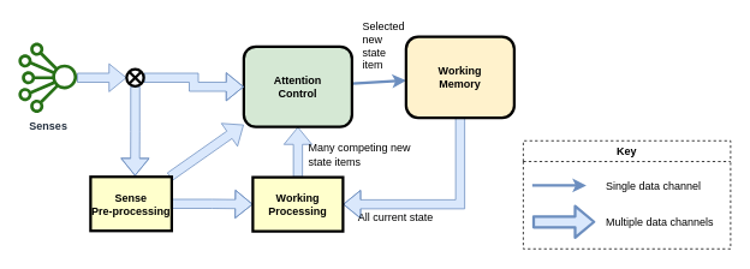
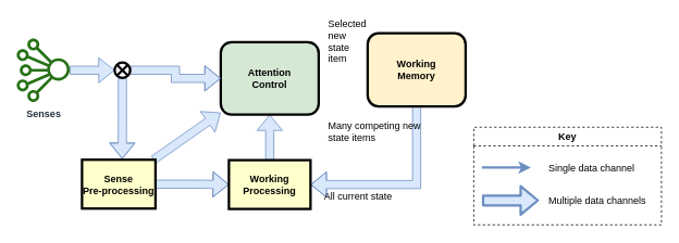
- <mxCell id="3" style="rounded=0;orthogonalLoop=1;jettySize=auto;html=1;strokeWidth=3;fillColor=#dae8fc;strokeColor=#6c8ebf;" edge="1" parent="1" source="4" target="6"><mxGeometry relative="1" as="geometry" /></mxCell>
- <mxCell id="21" value="Many competing new&lt;br&gt;state items" style="text;html=1;align=left;verticalAlign=middle;resizable=0;points=[];;autosize=1;" vertex="1" parent="1"><mxGeometry x="340" y="155.5" width="130" height="30" as="geometry" /></mxCell>
+ <mxCell id="21" value="Many competing new&lt;br&gt;state items" style="text;html=1;align=left;verticalAlign=middle;resizable=0;points=[];;autosize=1;" vertex="1" parent="1"><mxGeometry x="400" y="145.5" width="130" height="30" as="geometry" /></mxCell>
